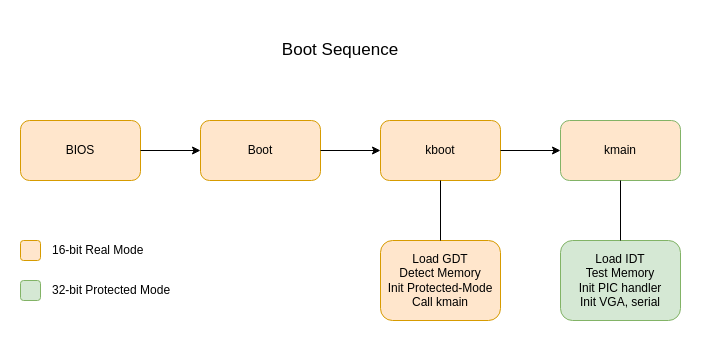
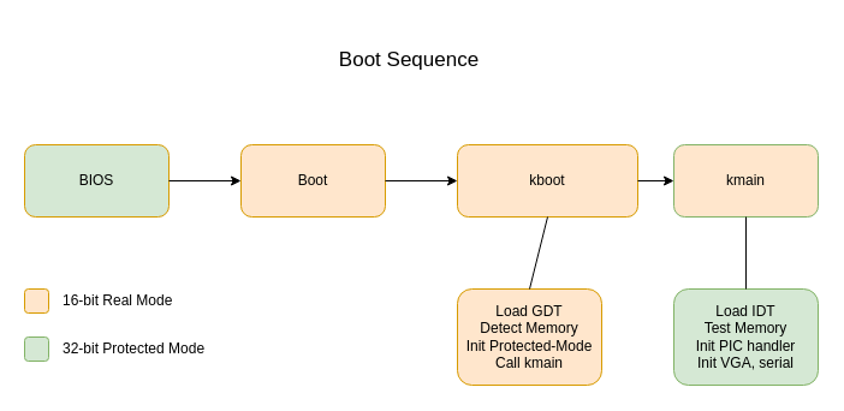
- <mxCell id="2" value="BIOS" style="rounded=1;whiteSpace=wrap;html=1;fillColor=#ffe6cc;strokeColor=#d79b00;" parent="1" vertex="1"><mxGeometry x="20" y="120" width="120" height="60" as="geometry" /></mxCell>
+ <mxCell id="2" value="BIOS" style="rounded=1;whiteSpace=wrap;html=1;fillColor=#d5e8d4;strokeColor=#d79b00;" parent="1" vertex="1"><mxGeometry x="20" y="120" width="120" height="60" as="geometry" /></mxCell>
- <mxCell id="4" value="kboot" style="rounded=1;whiteSpace=wrap;html=1;fillColor=#ffe6cc;strokeColor=#d79b00;" parent="1" vertex="1"><mxGeometry x="380" y="120" width="120" height="60" as="geometry" /></mxCell>
+ <mxCell id="4" value="kboot" style="rounded=1;whiteSpace=wrap;html=1;fillColor=#ffe6cc;strokeColor=#d79b00;" parent="1" vertex="1"><mxGeometry x="380" y="120" width="150" height="60" as="geometry" /></mxCell>
